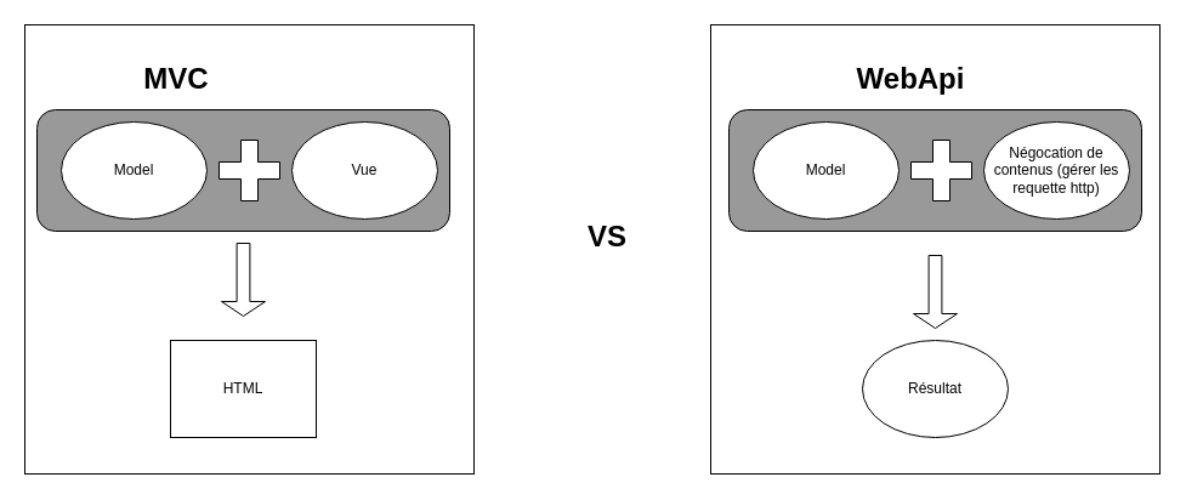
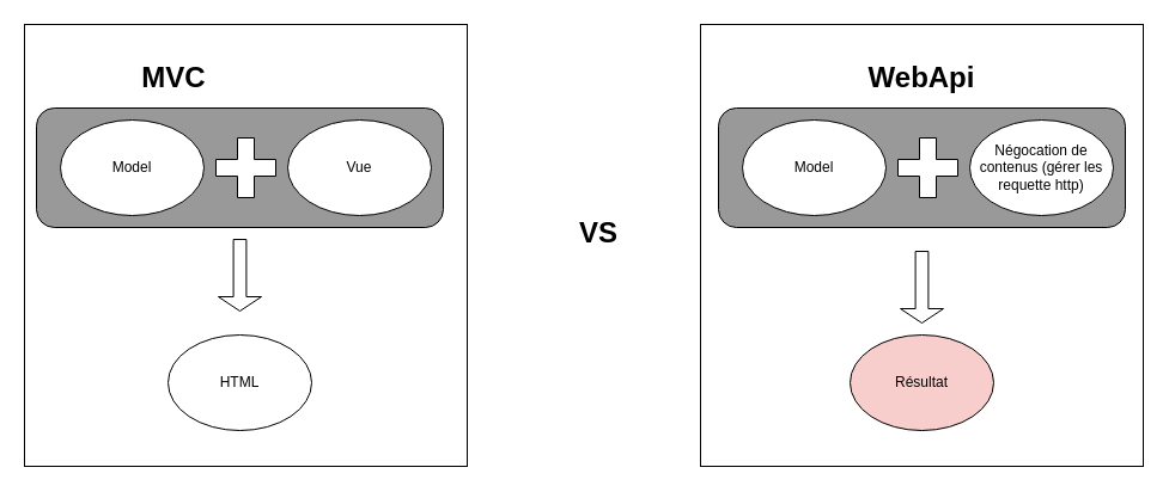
- <mxCell id="6" value="&lt;h1&gt;WebApi&lt;/h1&gt;" style="text;html=1;align=center;verticalAlign=middle;whiteSpace=wrap;rounded=0;" vertex="1" parent="1"><mxGeometry x="720" y="50" width="60" height="30" as="geometry" /></mxCell>
+ <mxCell id="6" value="&lt;h1&gt;WebApi&lt;/h1&gt;" style="text;html=1;align=center;verticalAlign=middle;whiteSpace=wrap;rounded=0;" vertex="1" parent="1"><mxGeometry x="740" y="50" width="60" height="30" as="geometry" /></mxCell>
- <mxCell id="11" value="HTML" style="whiteSpace=wrap;html=1;rounded=0;" vertex="1" parent="1"><mxGeometry x="140" y="280" width="120" height="80" as="geometry" /></mxCell>
+ <mxCell id="11" value="HTML" style="ellipse;whiteSpace=wrap;html=1;" vertex="1" parent="1"><mxGeometry x="140" y="280" width="120" height="80" as="geometry" /></mxCell>
- <mxCell id="17" value="Résultat" style="ellipse;whiteSpace=wrap;html=1;" vertex="1" parent="1"><mxGeometry x="710" y="280" width="120" height="80" as="geometry" /></mxCell>
+ <mxCell id="17" value="Résultat" style="ellipse;whiteSpace=wrap;html=1;fillColor=#f8cecc;" vertex="1" parent="1"><mxGeometry x="710" y="280" width="120" height="80" as="geometry" /></mxCell>
